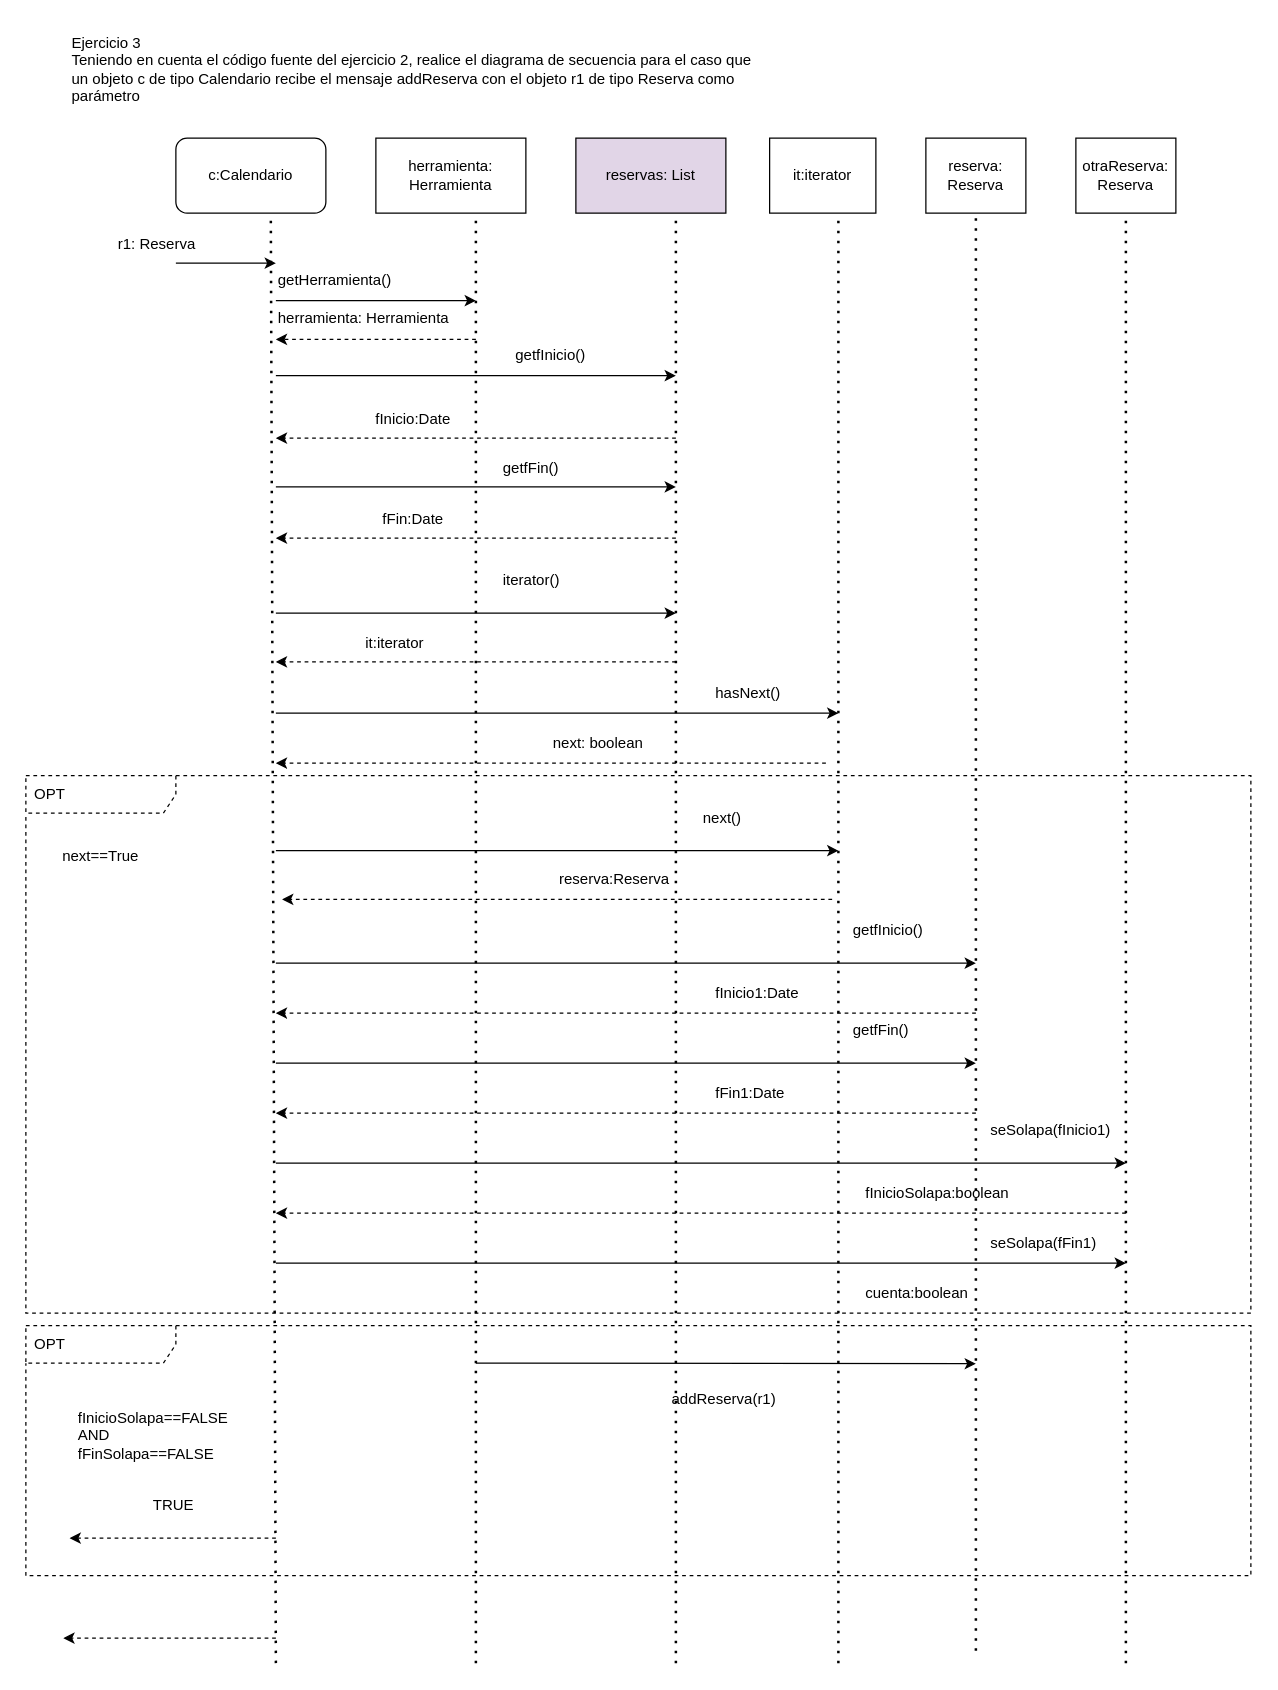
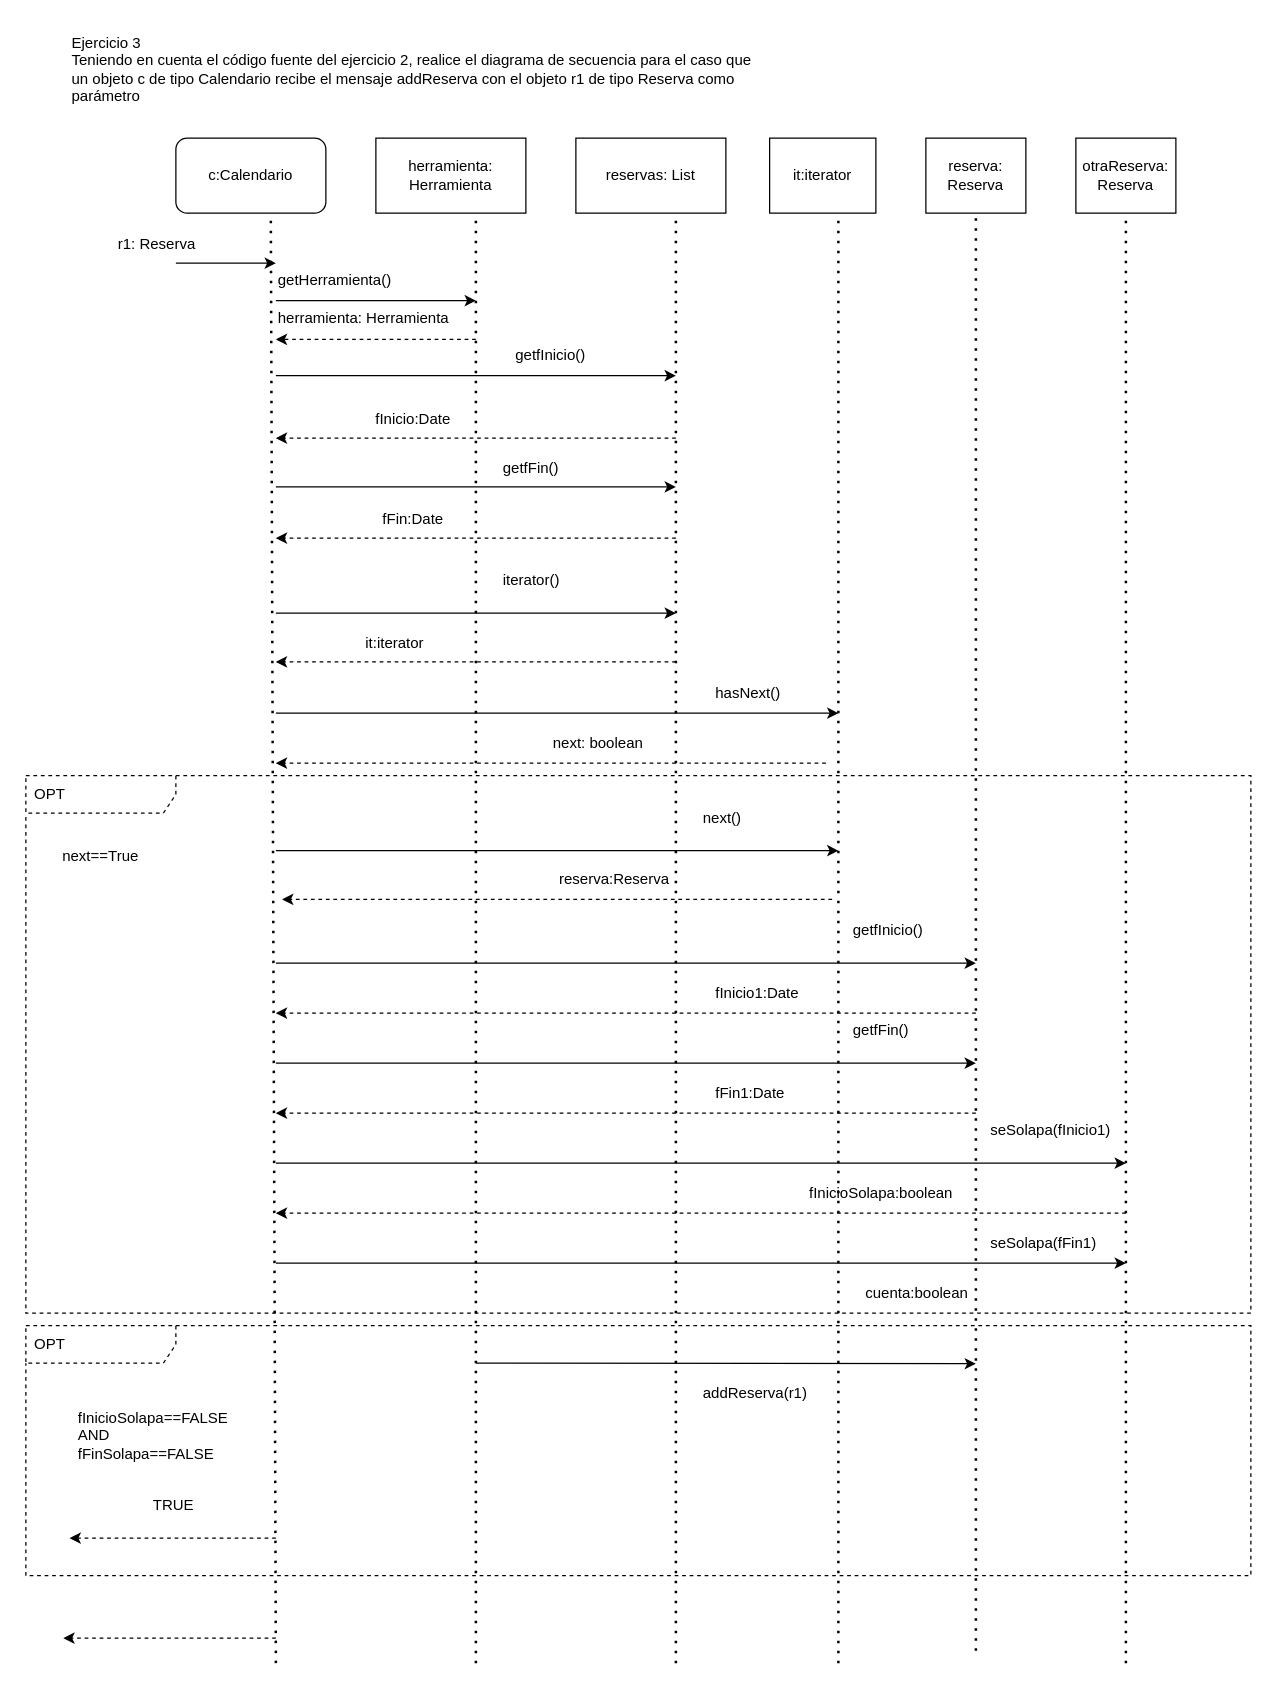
- <mxCell id="14" value="reservas: List" style="rounded=0;whiteSpace=wrap;html=1;fillColor=#e1d5e7;" parent="1" vertex="1"><mxGeometry x="460" y="110" width="120" height="60" as="geometry" /></mxCell>
+ <mxCell id="14" value="reservas: List" style="rounded=0;whiteSpace=wrap;html=1;" parent="1" vertex="1"><mxGeometry x="460" y="110" width="120" height="60" as="geometry" /></mxCell>
- <mxCell id="54" value="fInicioSolapa:boolean" style="text;whiteSpace=wrap;html=1;" parent="1" vertex="1"><mxGeometry x="690" y="940" width="90" height="20" as="geometry" /></mxCell>
+ <mxCell id="54" value="fInicioSolapa:boolean" style="text;whiteSpace=wrap;html=1;" parent="1" vertex="1"><mxGeometry x="645" y="940" width="90" height="20" as="geometry" /></mxCell>
- <mxCell id="63" value="addReserva(r1)" style="text;whiteSpace=wrap;html=1;" parent="1" vertex="1"><mxGeometry x="535" y="1105" width="90" height="30" as="geometry" /></mxCell>
+ <mxCell id="63" value="addReserva(r1)" style="text;whiteSpace=wrap;html=1;" parent="1" vertex="1"><mxGeometry x="560" y="1100" width="90" height="30" as="geometry" /></mxCell>
